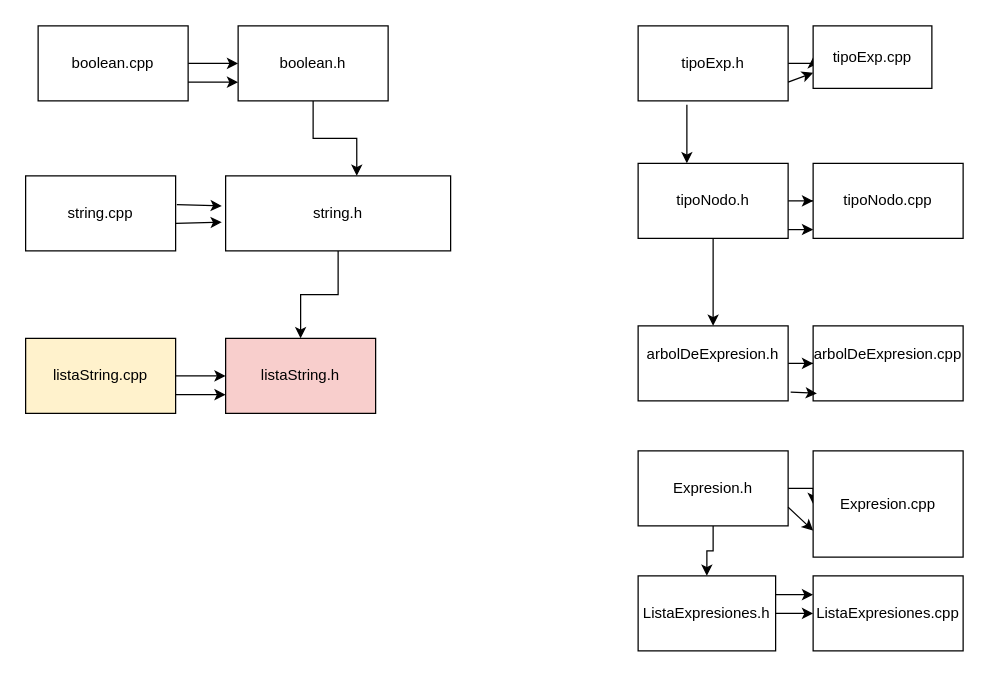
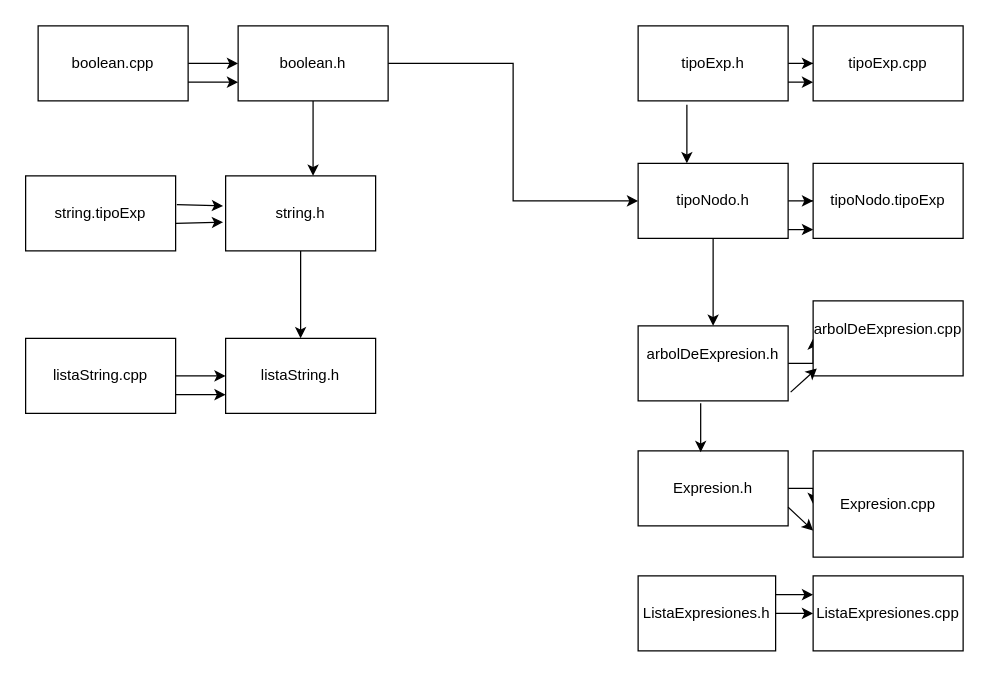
- <mxCell id="36" value="tipoExp.cpp" style="rounded=0;whiteSpace=wrap;html=1;" vertex="1" parent="1"><mxGeometry x="650" y="20" width="95" height="50" as="geometry" /></mxCell>
+ <mxCell id="36" value="tipoExp.cpp" style="rounded=0;whiteSpace=wrap;html=1;" vertex="1" parent="1"><mxGeometry x="650" y="20" width="120" height="60" as="geometry" /></mxCell>
+ <mxCell id="2" style="edgeStyle=orthogonalEdgeStyle;rounded=0;orthogonalLoop=1;jettySize=auto;html=1;entryX=0;entryY=0.5;entryDx=0;entryDy=0;" parent="1" source="3" target="10" edge="1"><mxGeometry relative="1" as="geometry" /></mxCell>
- <mxCell id="28" value="tipoNodo.cpp" style="rounded=0;whiteSpace=wrap;html=1;" vertex="1" parent="1"><mxGeometry x="650" y="130" width="120" height="60" as="geometry" /></mxCell>
+ <mxCell id="28" value="tipoNodo.tipoExp" style="rounded=0;whiteSpace=wrap;html=1;" vertex="1" parent="1"><mxGeometry x="650" y="130" width="120" height="60" as="geometry" /></mxCell>
- <mxCell id="25" value="string.cpp" style="rounded=0;whiteSpace=wrap;html=1;" vertex="1" parent="1"><mxGeometry y="140" width="120" height="60" as="geometry" x="20" /></mxCell>
+ <mxCell id="25" value="string.tipoExp" style="rounded=0;whiteSpace=wrap;html=1;" vertex="1" parent="1"><mxGeometry y="140" width="120" height="60" as="geometry" x="20" /></mxCell>
- <mxCell id="5" value="string.h" style="rounded=0;whiteSpace=wrap;html=1;" parent="1" vertex="1"><mxGeometry x="180" y="140" width="180" height="60" as="geometry" /></mxCell>
+ <mxCell id="5" value="string.h" style="rounded=0;whiteSpace=wrap;html=1;" parent="1" vertex="1"><mxGeometry x="180" y="140" width="120" height="60" as="geometry" /></mxCell>
- <mxCell id="29" value="arbolDeExpresion.cpp&lt;div&gt;&lt;br&gt;&lt;/div&gt;" style="rounded=0;whiteSpace=wrap;html=1;" vertex="1" parent="1"><mxGeometry x="650" y="260" width="120" height="60" as="geometry" /></mxCell>
+ <mxCell id="29" value="arbolDeExpresion.cpp&lt;div&gt;&lt;br&gt;&lt;/div&gt;" style="rounded=0;whiteSpace=wrap;html=1;" vertex="1" parent="1"><mxGeometry x="650" y="240" width="120" height="60" as="geometry" /></mxCell>
- <mxCell id="27" value="listaString.cpp" style="rounded=0;whiteSpace=wrap;html=1;fillColor=#fff2cc;" vertex="1" parent="1"><mxGeometry y="270" width="120" height="60" as="geometry" x="20" /></mxCell>
+ <mxCell id="27" value="listaString.cpp" style="rounded=0;whiteSpace=wrap;html=1;" vertex="1" parent="1"><mxGeometry y="270" width="120" height="60" as="geometry" x="20" /></mxCell>
- <mxCell id="6" value="listaString.h" style="rounded=0;whiteSpace=wrap;html=1;fillColor=#f8cecc;" parent="1" vertex="1"><mxGeometry x="180" y="270" width="120" height="60" as="geometry" /></mxCell>
+ <mxCell id="6" value="listaString.h" style="rounded=0;whiteSpace=wrap;html=1;" parent="1" vertex="1"><mxGeometry x="180" y="270" width="120" height="60" as="geometry" /></mxCell>
+ <mxCell id="19" value="" style="endArrow=classic;html=1;rounded=0;exitX=0.417;exitY=1.033;exitDx=0;exitDy=0;exitPerimeter=0;entryX=0.417;entryY=0.017;entryDx=0;entryDy=0;entryPerimeter=0;" parent="1" source="12" target="15" edge="1"><mxGeometry width="50" height="50" relative="1" as="geometry"><mxPoint x="550" y="380" as="sourcePoint" /><mxPoint x="600" y="330" as="targetPoint" /></mxGeometry></mxCell>
- <mxCell id="13" style="edgeStyle=orthogonalEdgeStyle;rounded=0;orthogonalLoop=1;jettySize=auto;html=1;" parent="1" source="15" target="22" edge="1"><mxGeometry relative="1" as="geometry" /></mxCell>
